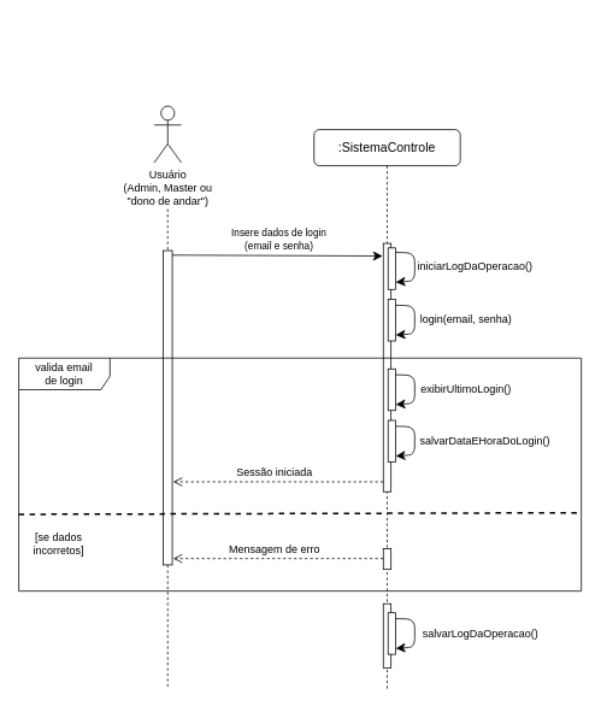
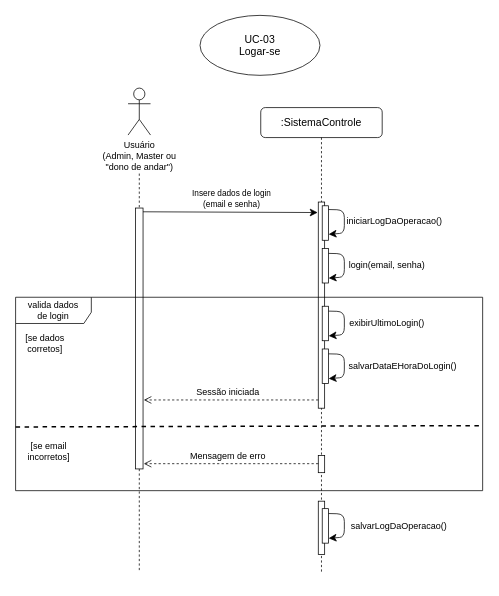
+ <mxCell id="2" value="&lt;font style=&quot;font-size: 14px;&quot;&gt;UC-03&lt;/font&gt;&lt;div style=&quot;font-size: 14px;&quot;&gt;Logar-se&lt;/div&gt;" style="ellipse;whiteSpace=wrap;html=1;" parent="1" vertex="1"><mxGeometry x="266" y="20" width="160" height="80" as="geometry" /></mxCell>
- <mxCell id="18" value="valida email&lt;div&gt;de login&lt;/div&gt;" style="shape=umlFrame;whiteSpace=wrap;html=1;pointerEvents=0;fontFamily=Helvetica;fontSize=12;fontColor=default;labelBackgroundColor=default;width=101;height=35;" parent="1" vertex="1"><mxGeometry x="20" y="396" width="623" height="258" as="geometry" /></mxCell>
+ <mxCell id="18" value="valida dados&lt;div&gt;de login&lt;/div&gt;" style="shape=umlFrame;whiteSpace=wrap;html=1;pointerEvents=0;fontFamily=Helvetica;fontSize=12;fontColor=default;labelBackgroundColor=default;width=101;height=35;" parent="1" vertex="1"><mxGeometry x="20" y="396" width="623" height="258" as="geometry" /></mxCell>
+ <mxCell id="19" value="[se dados&lt;div&gt;corretos]&lt;/div&gt;" style="text;html=1;align=center;verticalAlign=middle;resizable=0;points=[];autosize=1;strokeColor=none;fillColor=none;fontSize=12;fontFamily=Helvetica;fontColor=default;labelBackgroundColor=default;" parent="1" vertex="1"><mxGeometry x="24" y="437" width="70" height="41" as="geometry" /></mxCell>
- <mxCell id="29" value="[se dados&lt;div&gt;incorretos]&lt;/div&gt;" style="text;html=1;align=center;verticalAlign=middle;resizable=0;points=[];autosize=1;strokeColor=none;fillColor=none;fontSize=12;fontFamily=Helvetica;fontColor=default;labelBackgroundColor=default;" parent="1" vertex="1"><mxGeometry x="27" y="581" width="74" height="41" as="geometry" /></mxCell>
+ <mxCell id="29" value="[se email&lt;div&gt;incorretos]&lt;/div&gt;" style="text;html=1;align=center;verticalAlign=middle;resizable=0;points=[];autosize=1;strokeColor=none;fillColor=none;fontSize=12;fontFamily=Helvetica;fontColor=default;labelBackgroundColor=default;" parent="1" vertex="1"><mxGeometry x="27" y="581" width="74" height="41" as="geometry" /></mxCell>
